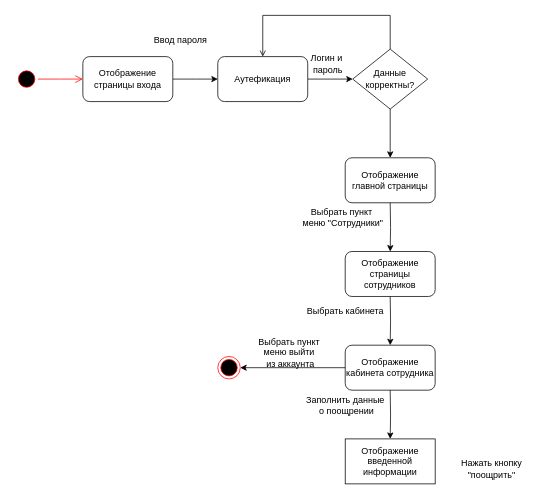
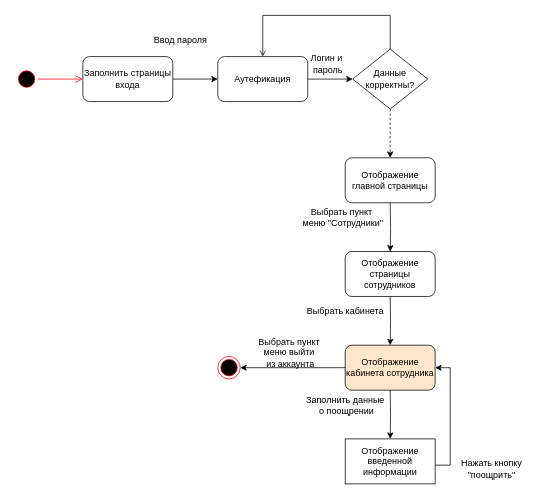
- <mxCell id="5" value="Отображение страницы входа" style="rounded=1;whiteSpace=wrap;html=1;" vertex="1" parent="1"><mxGeometry x="110" y="75" width="120" height="60" as="geometry" /></mxCell>
+ <mxCell id="5" value="Заполнить страницы входа" style="rounded=1;whiteSpace=wrap;html=1;" vertex="1" parent="1"><mxGeometry x="110" y="75" width="120" height="60" as="geometry" /></mxCell>
- <mxCell id="8" style="edgeStyle=orthogonalEdgeStyle;rounded=0;orthogonalLoop=1;jettySize=auto;html=1;entryX=0.5;entryY=0;entryDx=0;entryDy=0;" edge="1" parent="1" source="10" target="11"><mxGeometry relative="1" as="geometry" /></mxCell>
+ <mxCell id="8" style="edgeStyle=orthogonalEdgeStyle;rounded=0;orthogonalLoop=1;jettySize=auto;html=1;entryX=0.5;entryY=0;entryDx=0;entryDy=0;dashed=1;" edge="1" parent="1" source="10" target="11"><mxGeometry relative="1" as="geometry" /></mxCell>
- <mxCell id="15" value="Отображение кабинета сотрудника" style="rounded=1;whiteSpace=wrap;html=1;" vertex="1" parent="1"><mxGeometry x="460" y="460" width="120" height="60" as="geometry" /></mxCell>
+ <mxCell id="15" value="Отображение кабинета сотрудника" style="rounded=1;whiteSpace=wrap;html=1;fillColor=#ffe6cc;" vertex="1" parent="1"><mxGeometry x="460" y="460" width="120" height="60" as="geometry" /></mxCell>
+ <mxCell id="17" style="edgeStyle=orthogonalEdgeStyle;rounded=0;orthogonalLoop=1;jettySize=auto;html=1;entryX=1;entryY=0.5;entryDx=0;entryDy=0;" edge="1" parent="1" source="18" target="15"><mxGeometry relative="1" as="geometry"><Array as="points"><mxPoint x="600" y="620" /><mxPoint x="600" y="490" /></Array></mxGeometry></mxCell>
